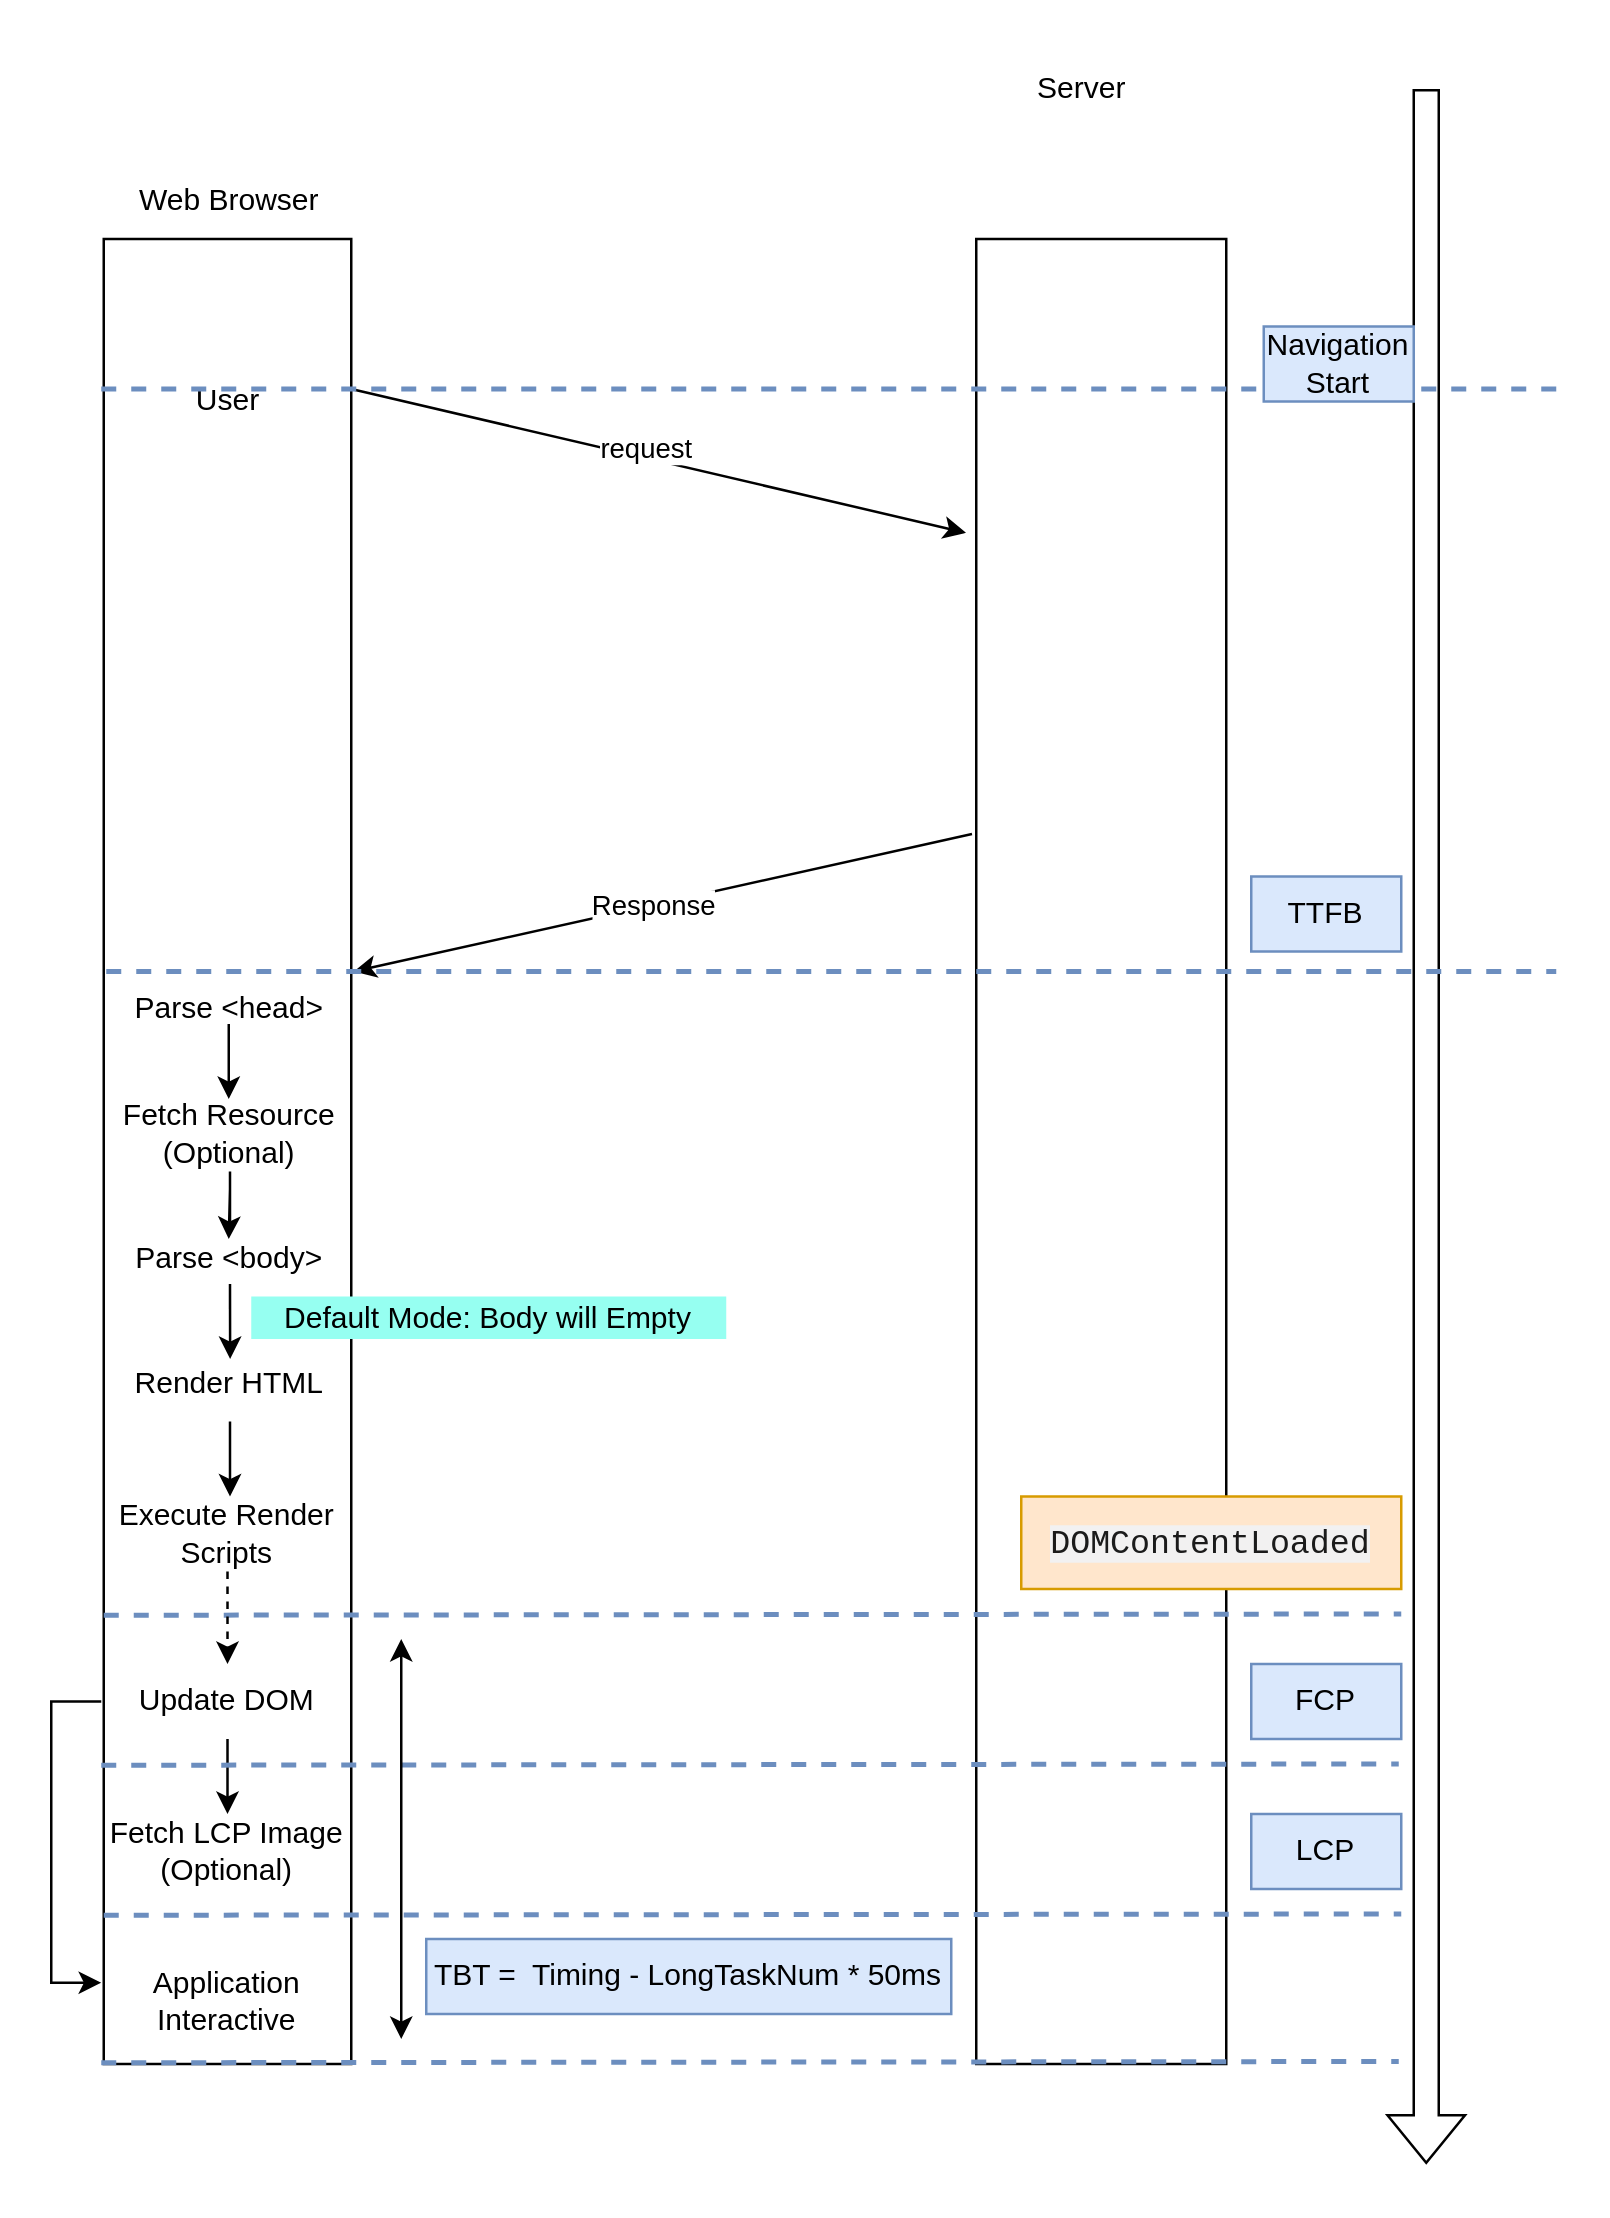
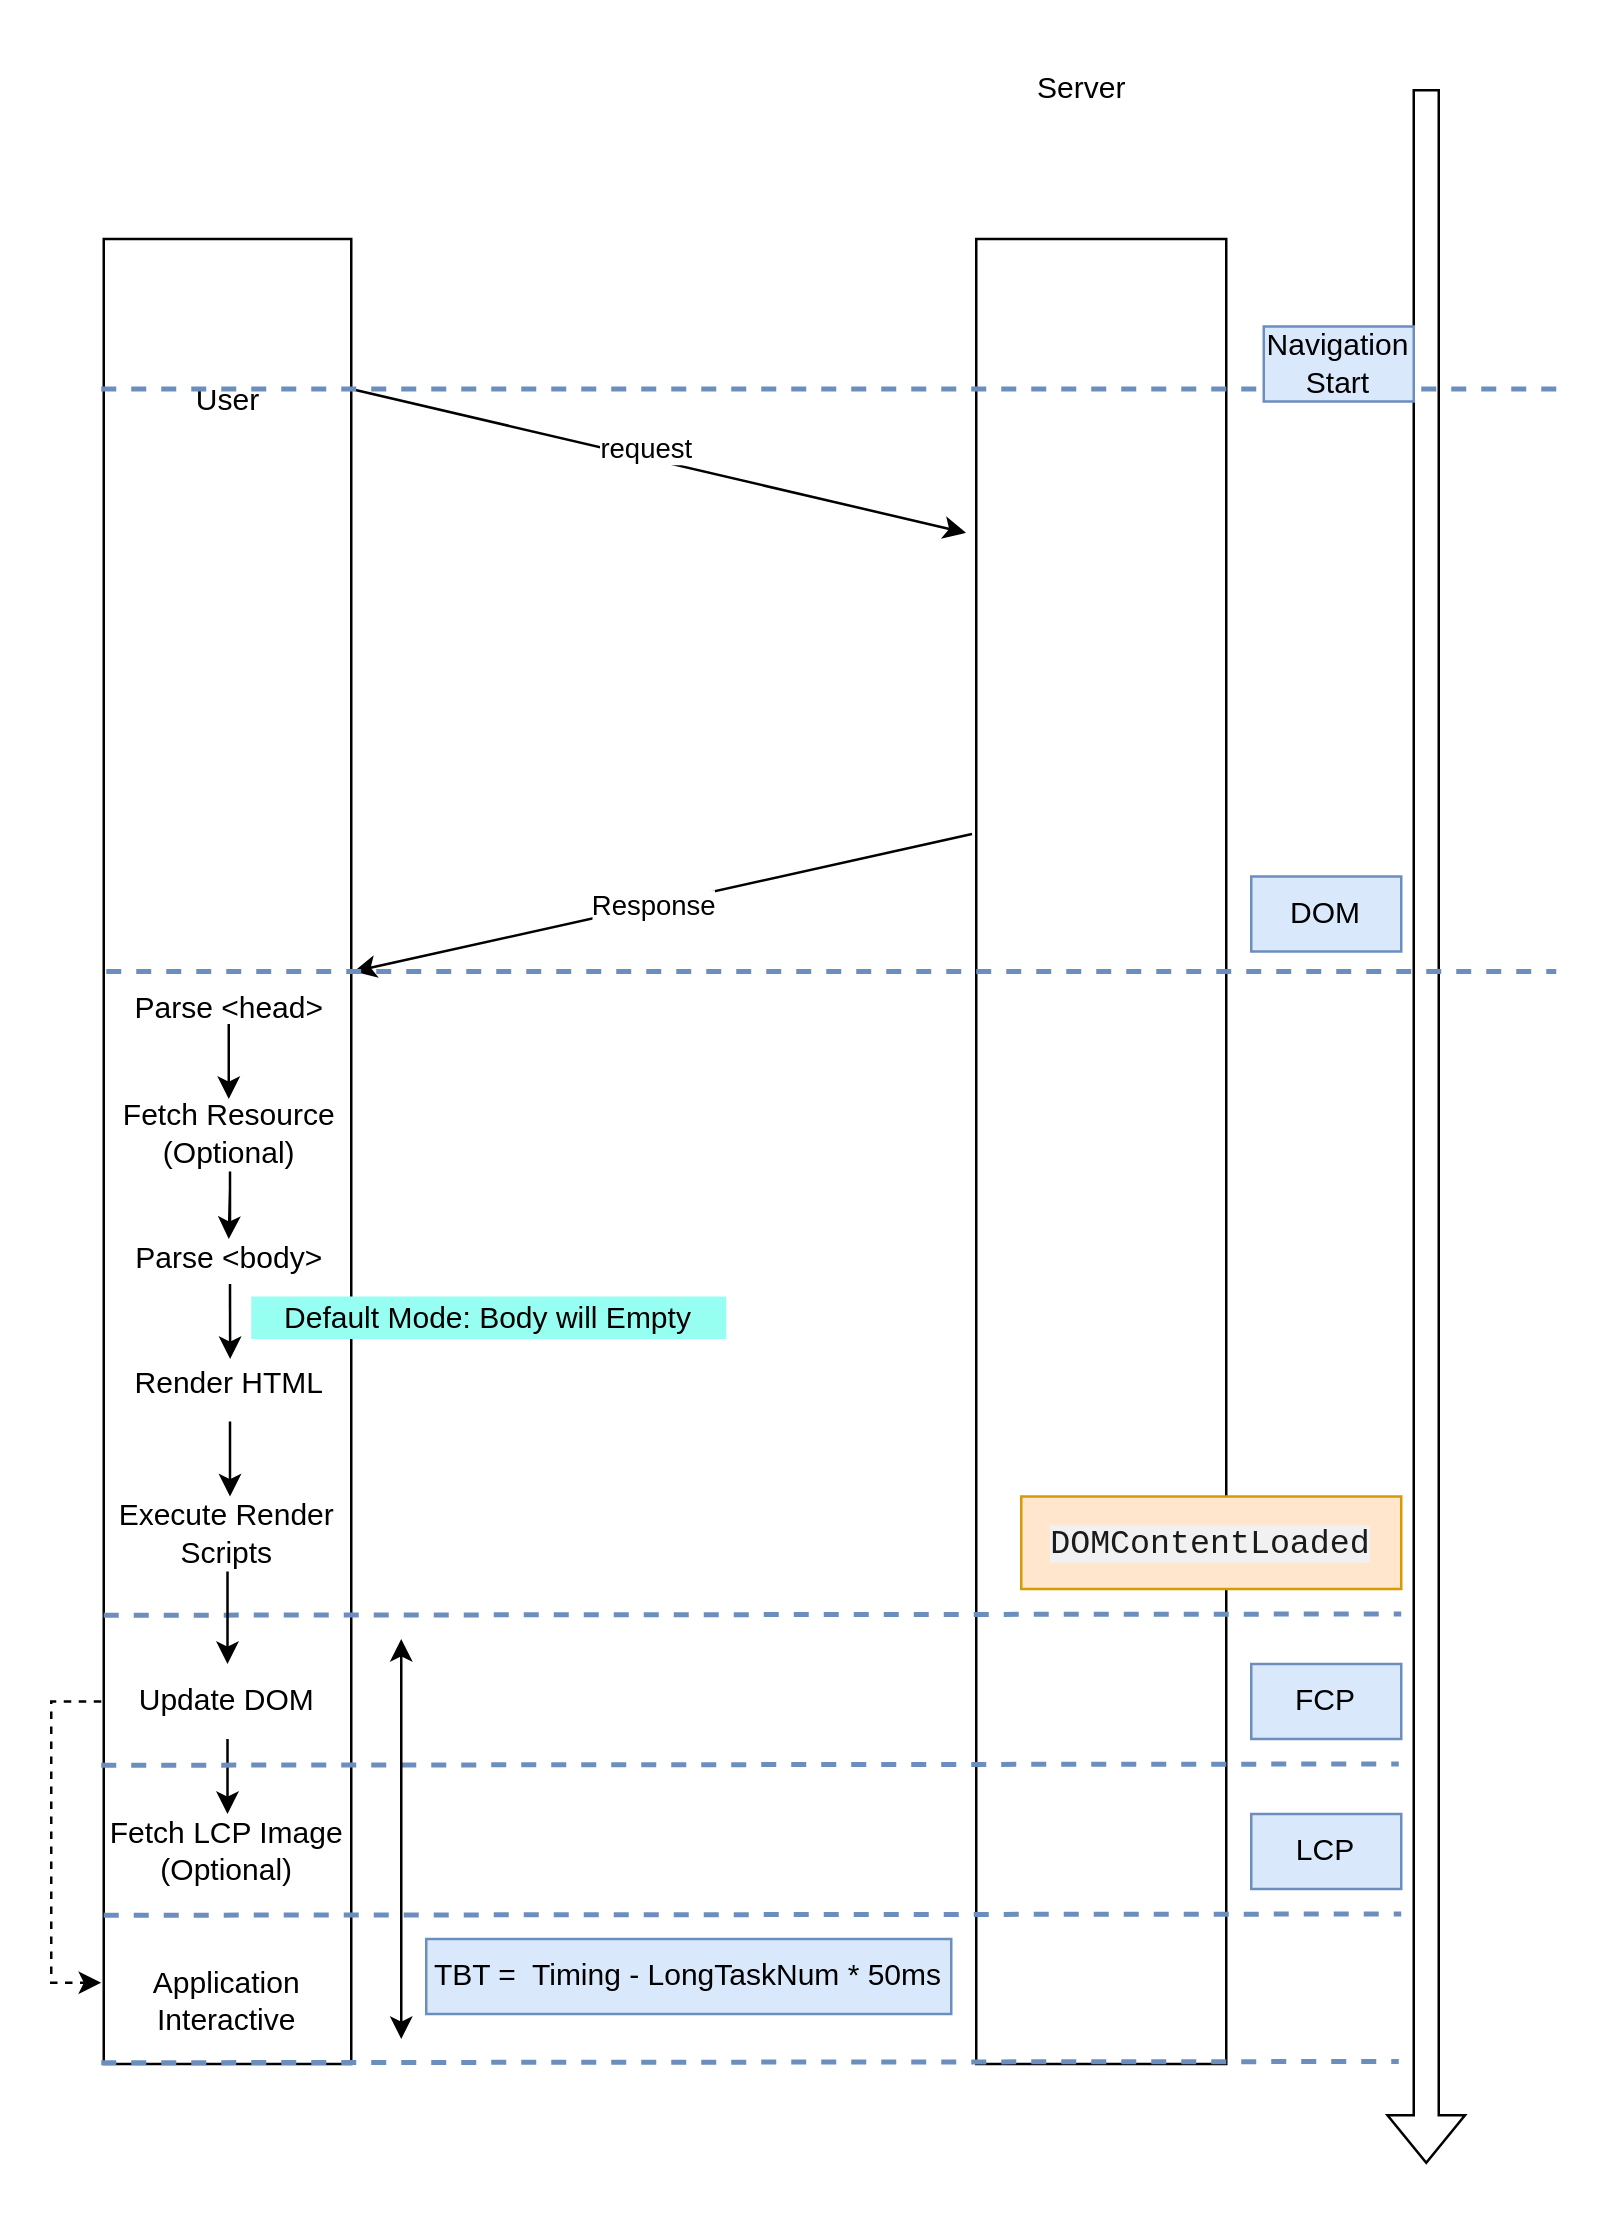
- <mxCell id="7" value="Web Browser" style="text;html=1;align=center;verticalAlign=middle;resizable=0;points=[];autosize=1;strokeColor=none;fillColor=none;" parent="1" vertex="1"><mxGeometry x="41" y="65" width="100" height="30" as="geometry" /></mxCell>
- <mxCell id="23" value="TTFB" style="text;html=1;align=center;verticalAlign=middle;whiteSpace=wrap;rounded=0;fillColor=#dae8fc;strokeColor=#6c8ebf;" parent="1" vertex="1"><mxGeometry x="500" y="350" width="60" height="30" as="geometry" /></mxCell>
+ <mxCell id="23" value="DOM" style="text;html=1;align=center;verticalAlign=middle;whiteSpace=wrap;rounded=0;fillColor=#dae8fc;strokeColor=#6c8ebf;" parent="1" vertex="1"><mxGeometry x="500" y="350" width="60" height="30" as="geometry" /></mxCell>
- <mxCell id="29" value="" style="edgeStyle=orthogonalEdgeStyle;rounded=0;orthogonalLoop=1;jettySize=auto;html=1;dashed=1;" edge="1" parent="1" source="30" target="34"><mxGeometry relative="1" as="geometry" /></mxCell>
+ <mxCell id="29" value="" style="edgeStyle=orthogonalEdgeStyle;rounded=0;orthogonalLoop=1;jettySize=auto;html=1;" edge="1" parent="1" source="30" target="34"><mxGeometry relative="1" as="geometry" /></mxCell>
- <mxCell id="33" style="edgeStyle=orthogonalEdgeStyle;rounded=0;orthogonalLoop=1;jettySize=auto;html=1;entryX=0;entryY=0.25;entryDx=0;entryDy=0;" edge="1" parent="1" source="34" target="36"><mxGeometry relative="1" as="geometry"><Array as="points"><mxPoint x="20" y="680" /><mxPoint x="20" y="793" /></Array></mxGeometry></mxCell>
+ <mxCell id="33" style="edgeStyle=orthogonalEdgeStyle;rounded=0;orthogonalLoop=1;jettySize=auto;html=1;entryX=0;entryY=0.25;entryDx=0;entryDy=0;dashed=1;" edge="1" parent="1" source="34" target="36"><mxGeometry relative="1" as="geometry"><Array as="points"><mxPoint x="20" y="680" /><mxPoint x="20" y="793" /></Array></mxGeometry></mxCell>
